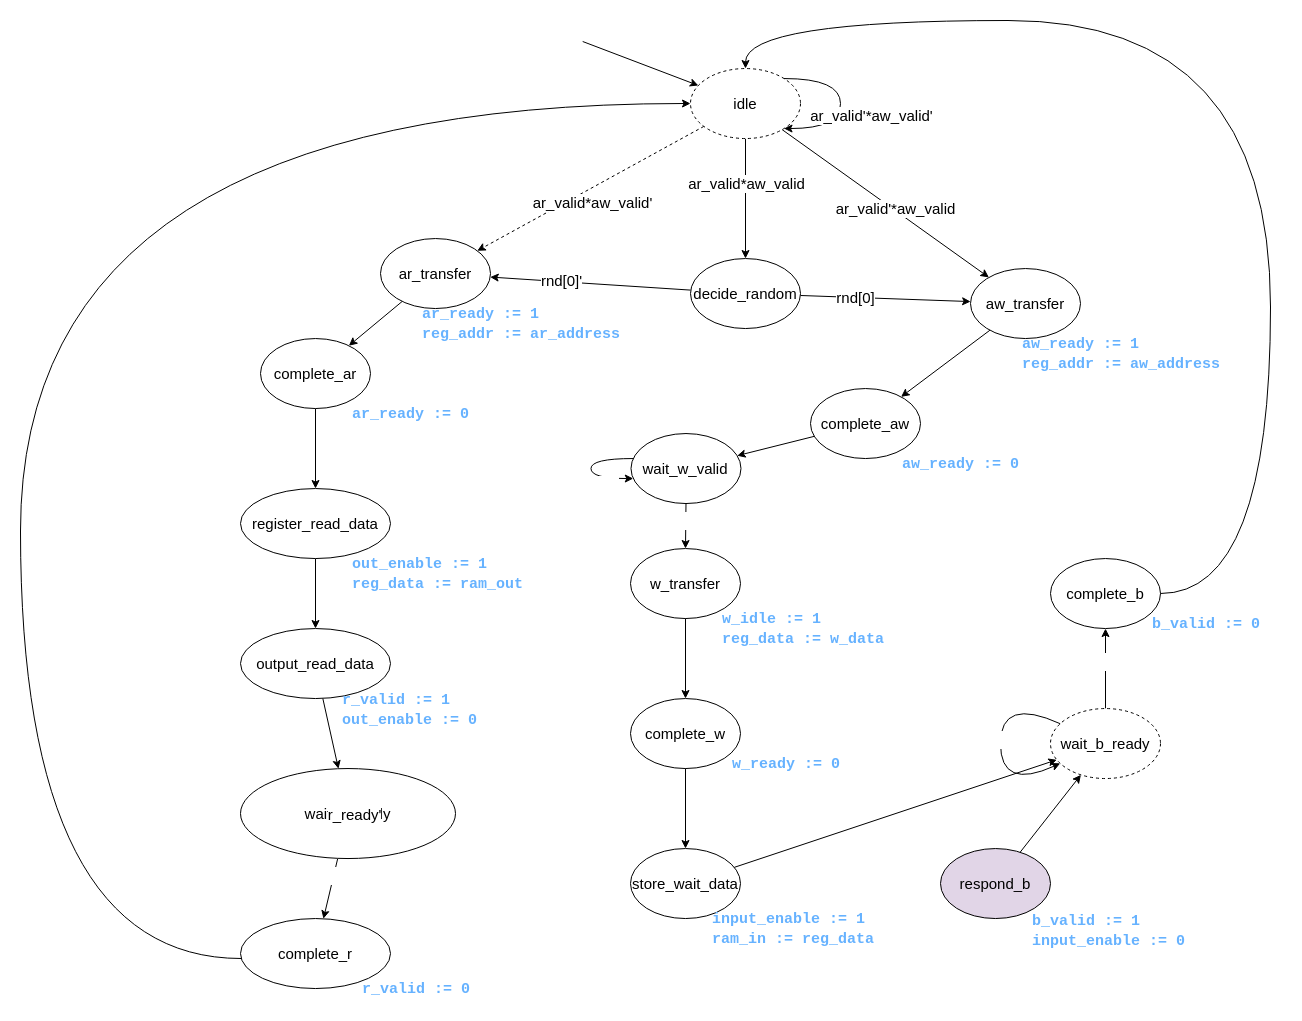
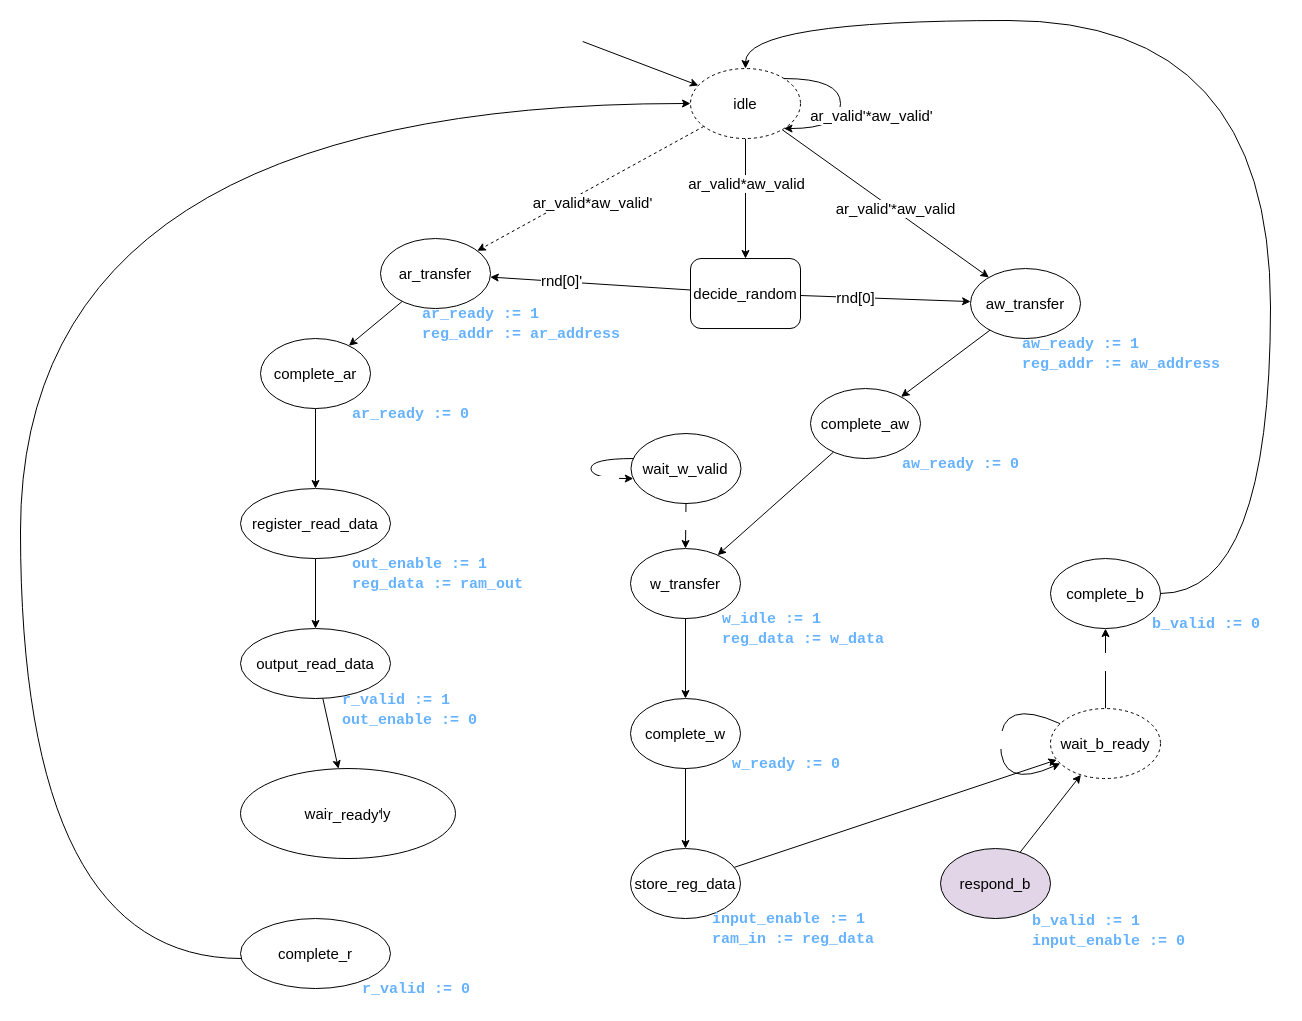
- <mxCell id="17" value="&lt;font style=&quot;font-size: 15px;&quot;&gt;decide_random&lt;/font&gt;" style="ellipse;whiteSpace=wrap;html=1;" vertex="1" parent="1"><mxGeometry x="690" y="258.04" width="110" height="70" as="geometry" /></mxCell>
+ <mxCell id="17" value="&lt;font style=&quot;font-size: 15px;&quot;&gt;decide_random&lt;/font&gt;" style="whiteSpace=wrap;html=1;rounded=1;" vertex="1" parent="1"><mxGeometry x="690" y="258.04" width="110" height="70" as="geometry" /></mxCell>
- <mxCell id="49" value="" style="edgeStyle=none;html=1;fontFamily=Helvetica;fontSize=15;fontColor=#FFFFFF;" edge="1" parent="1" source="44" target="48"><mxGeometry relative="1" as="geometry" /></mxCell>
+ <mxCell id="49" value="" style="edgeStyle=none;html=1;fontFamily=Helvetica;fontSize=15;fontColor=#FFFFFF;" edge="1" parent="1" source="44" target="53"><mxGeometry relative="1" as="geometry" /></mxCell>
- <mxCell id="61" value="&lt;font style=&quot;font-size: 15px;&quot;&gt;store_wait_data&lt;/font&gt;" style="ellipse;whiteSpace=wrap;html=1;" vertex="1" parent="60"><mxGeometry width="110" height="70" as="geometry" /></mxCell>
+ <mxCell id="61" value="&lt;font style=&quot;font-size: 15px;&quot;&gt;store_reg_data&lt;/font&gt;" style="ellipse;whiteSpace=wrap;html=1;" vertex="1" parent="60"><mxGeometry width="110" height="70" as="geometry" /></mxCell>
- <mxCell id="33" value="" style="edgeStyle=none;html=1;fontFamily=Courier New;fontSize=15;fontColor=#66B2FF;" edge="1" parent="1" source="35" target="39"><mxGeometry relative="1" as="geometry" /></mxCell>
- <mxCell id="34" value="r_ready" style="edgeLabel;html=1;align=center;verticalAlign=middle;resizable=0;points=[];fontSize=15;fontFamily=Helvetica;fontColor=#FFFFFF;" vertex="1" connectable="0" parent="33"><mxGeometry x="0.362" y="-1" relative="1" as="geometry"><mxPoint x="1" y="-24" as="offset" /></mxGeometry></mxCell>
